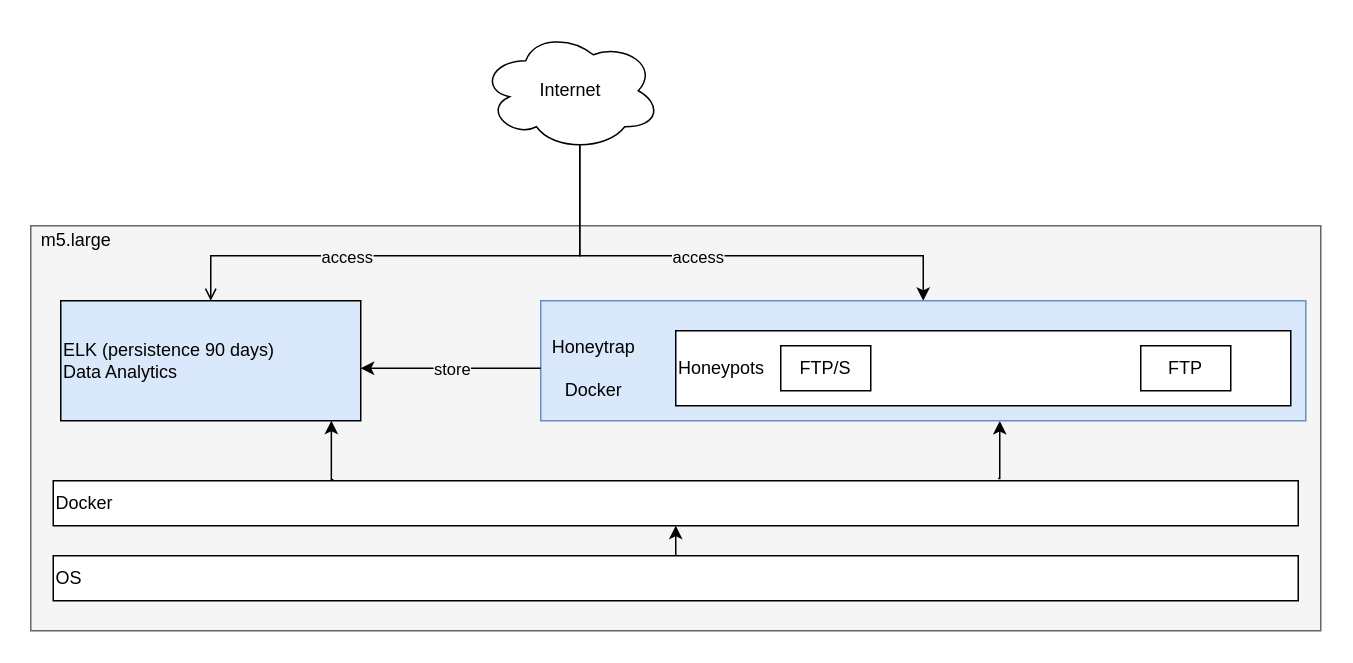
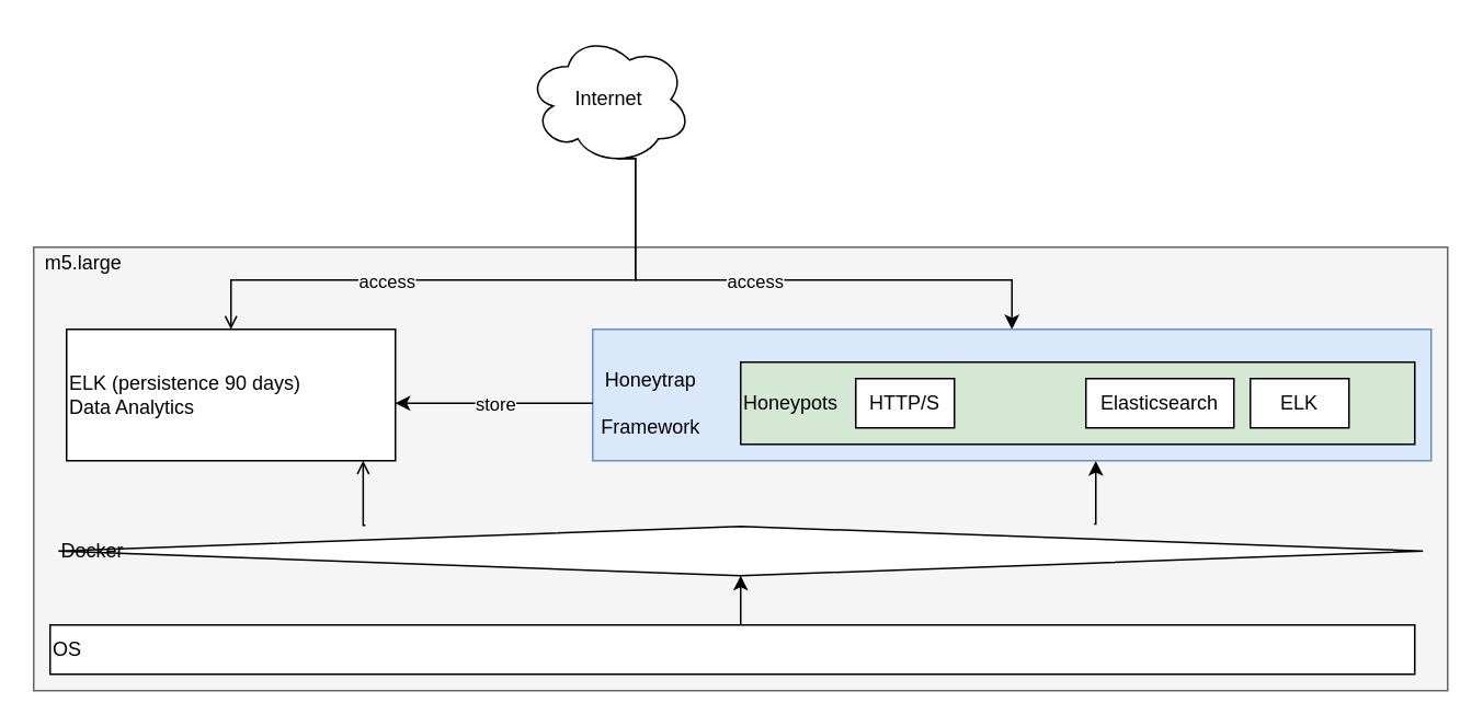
- <mxCell id="12" value="Internet" style="ellipse;shape=cloud;whiteSpace=wrap;html=1;" vertex="1" parent="1"><mxGeometry x="320" y="20" width="120" height="80" as="geometry" /></mxCell>
+ <mxCell id="12" value="Internet" style="ellipse;shape=cloud;whiteSpace=wrap;html=1;" vertex="1" parent="1"><mxGeometry x="320" y="20" width="100" height="80" as="geometry" /></mxCell>
- <mxCell id="23" value="&lt;div&gt;ELK (persistence 90 days)&lt;/div&gt;&lt;div&gt;Data Analytics&lt;br&gt;&lt;/div&gt;" style="rounded=0;whiteSpace=wrap;html=1;align=left;fillColor=#dae8fc;" parent="22" vertex="1"><mxGeometry width="200" height="80" as="geometry" /></mxCell>
+ <mxCell id="23" value="&lt;div&gt;ELK (persistence 90 days)&lt;/div&gt;&lt;div&gt;Data Analytics&lt;br&gt;&lt;/div&gt;" style="rounded=0;whiteSpace=wrap;html=1;align=left;" parent="22" vertex="1"><mxGeometry width="200" height="80" as="geometry" /></mxCell>
- <mxCell id="21" value="&lt;div&gt;Honeytrap&lt;/div&gt;&lt;div&gt;&lt;br&gt;&lt;/div&gt;&lt;div&gt;Docker&lt;br&gt;&lt;/div&gt;" style="text;html=1;align=center;verticalAlign=middle;resizable=0;points=[];autosize=1;strokeColor=none;fillColor=none;" vertex="1" parent="14"><mxGeometry y="20" width="70" height="50" as="geometry" /></mxCell>
+ <mxCell id="21" value="&lt;div&gt;Honeytrap&lt;/div&gt;&lt;div&gt;&lt;br&gt;&lt;/div&gt;&lt;div&gt;Framework&lt;br&gt;&lt;/div&gt;" style="text;html=1;align=center;verticalAlign=middle;resizable=0;points=[];autosize=1;strokeColor=none;fillColor=none;" vertex="1" parent="14"><mxGeometry y="20" width="70" height="50" as="geometry" /></mxCell>
- <mxCell id="17" value="FTP/S" style="rounded=0;whiteSpace=wrap;html=1;" parent="14" vertex="1"><mxGeometry x="160" y="30" width="60" height="30" as="geometry" /></mxCell>
+ <mxCell id="17" value="HTTP/S" style="rounded=0;whiteSpace=wrap;html=1;" parent="14" vertex="1"><mxGeometry x="160" y="30" width="60" height="30" as="geometry" /></mxCell>
- <mxCell id="16" value="Honeypots" style="rounded=0;whiteSpace=wrap;html=1;align=left;" parent="14" vertex="1"><mxGeometry x="90" y="20" width="410" height="50" as="geometry" /></mxCell>
+ <mxCell id="16" value="Honeypots" style="rounded=0;whiteSpace=wrap;html=1;align=left;fillColor=#d5e8d4;" parent="14" vertex="1"><mxGeometry x="90" y="20" width="410" height="50" as="geometry" /></mxCell>
+ <mxCell id="19" value="Elasticsearch" style="rounded=0;whiteSpace=wrap;html=1;" parent="14" vertex="1"><mxGeometry x="300" y="30" width="90" height="30" as="geometry" /></mxCell>
- <mxCell id="20" value="FTP" style="rounded=0;whiteSpace=wrap;html=1;" parent="14" vertex="1"><mxGeometry x="400" y="30" width="60" height="30" as="geometry" /></mxCell>
+ <mxCell id="20" value="ELK" style="rounded=0;whiteSpace=wrap;html=1;" parent="14" vertex="1"><mxGeometry x="400" y="30" width="60" height="30" as="geometry" /></mxCell>
- <mxCell id="5" style="edgeStyle=orthogonalEdgeStyle;rounded=0;orthogonalLoop=1;jettySize=auto;html=1;exitX=0.225;exitY=-0.022;exitDx=0;exitDy=0;entryX=0.902;entryY=1;entryDx=0;entryDy=0;entryPerimeter=0;exitPerimeter=0;" edge="1" parent="1" source="7" target="23"><mxGeometry relative="1" as="geometry" /></mxCell>
+ <mxCell id="5" style="edgeStyle=orthogonalEdgeStyle;rounded=0;orthogonalLoop=1;jettySize=auto;html=1;exitX=0.225;exitY=-0.022;exitDx=0;exitDy=0;entryX=0.902;entryY=1;entryDx=0;entryDy=0;entryPerimeter=0;exitPerimeter=0;endArrow=open;" edge="1" parent="1" source="7" target="23"><mxGeometry relative="1" as="geometry" /></mxCell>
- <mxCell id="7" value="Docker" style="rounded=0;whiteSpace=wrap;html=1;align=left;" parent="1" vertex="1"><mxGeometry x="35" y="320" width="830" height="30" as="geometry" /></mxCell>
+ <mxCell id="7" value="Docker" style="rhombus;whiteSpace=wrap;html=1;align=left;" parent="1" vertex="1"><mxGeometry x="35" y="320" width="830" height="30" as="geometry" /></mxCell>
- <mxCell id="4" value="OS" style="rounded=0;whiteSpace=wrap;html=1;align=left;" parent="1" vertex="1"><mxGeometry x="35" y="370" width="830" height="30" as="geometry" /></mxCell>
+ <mxCell id="4" value="OS" style="rounded=0;whiteSpace=wrap;html=1;align=left;" parent="1" vertex="1"><mxGeometry x="30" y="380" width="830" height="30" as="geometry" /></mxCell>
